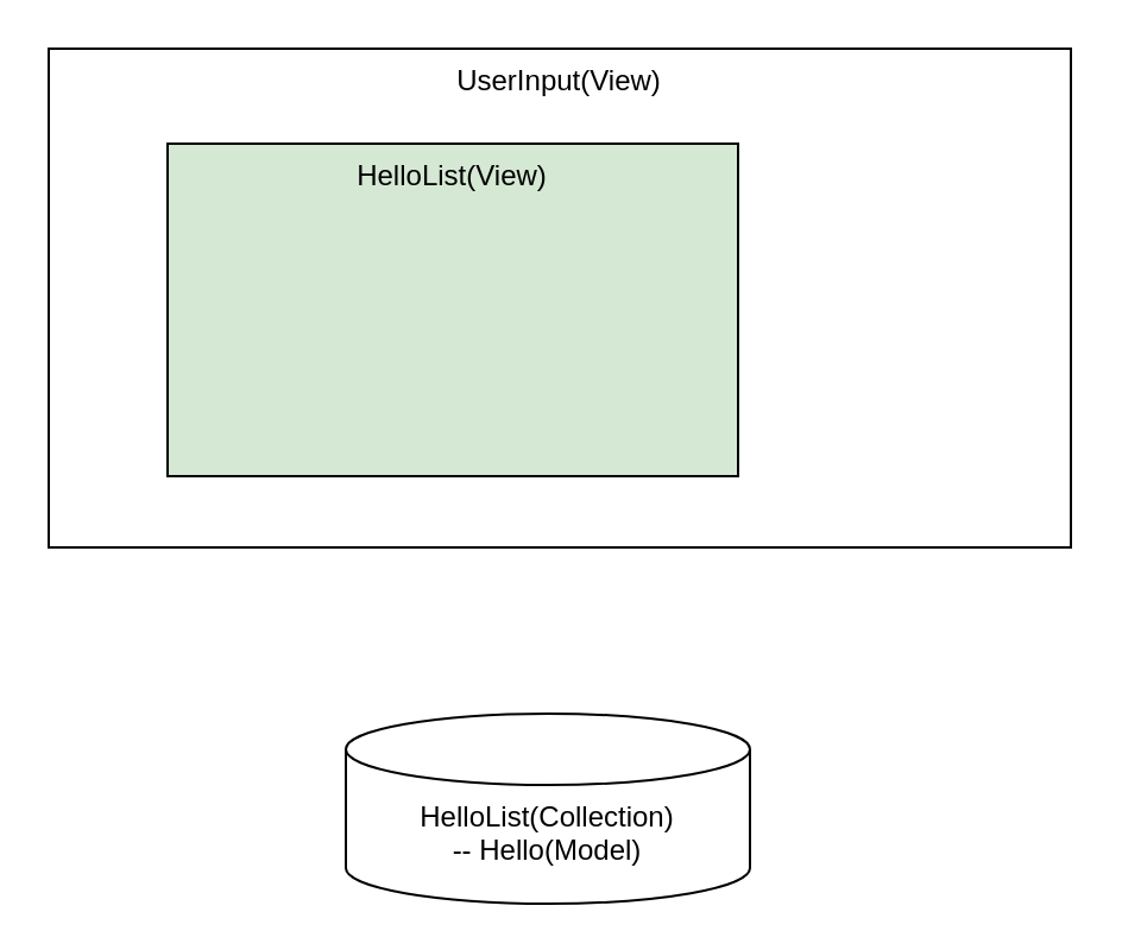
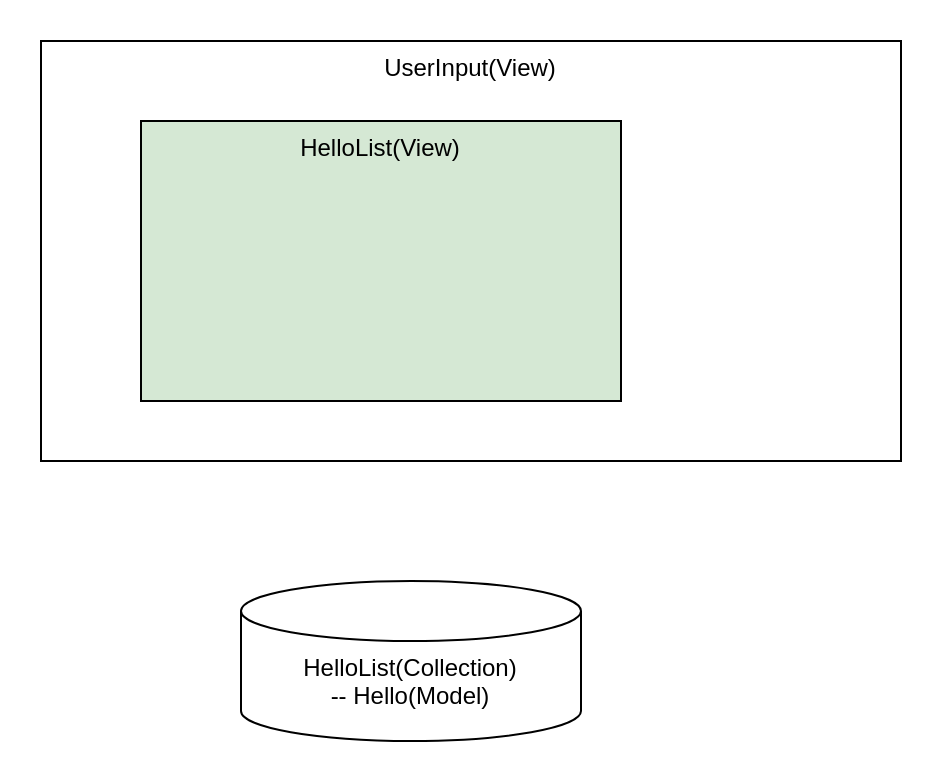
- <mxCell id="4" value="HelloList(Collection)&lt;br&gt;-- Hello(Model)" style="shape=cylinder3;whiteSpace=wrap;html=1;boundedLbl=1;backgroundOutline=1;size=15;align=center;verticalAlign=top;" vertex="1" parent="1"><mxGeometry x="145" y="300" width="170" height="80" as="geometry" /></mxCell>
+ <mxCell id="4" value="HelloList(Collection)&lt;br&gt;-- Hello(Model)" style="shape=cylinder3;whiteSpace=wrap;html=1;boundedLbl=1;backgroundOutline=1;size=15;align=center;verticalAlign=top;" vertex="1" parent="1"><mxGeometry x="120" y="290" width="170" height="80" as="geometry" /></mxCell>
